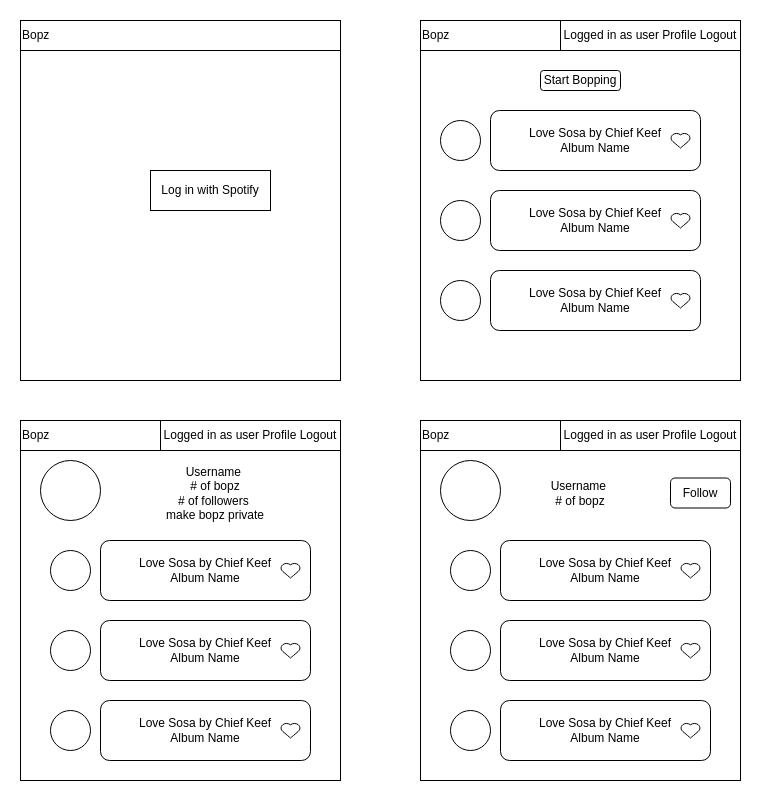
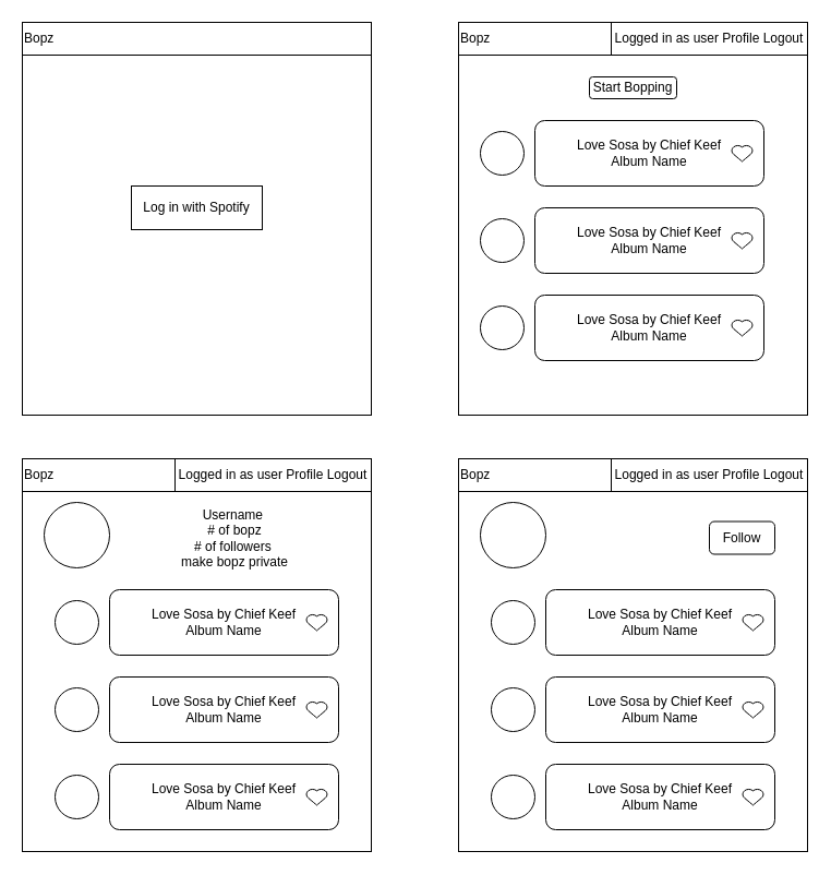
- <mxCell id="5" value="Log in with Spotify" style="rounded=0;whiteSpace=wrap;html=1;fillColor=#FFFFFF;" vertex="1" parent="1"><mxGeometry x="150" y="170" width="120" height="40" as="geometry" /></mxCell>
+ <mxCell id="5" value="Log in with Spotify" style="rounded=0;whiteSpace=wrap;html=1;fillColor=#FFFFFF;" vertex="1" parent="1"><mxGeometry x="120" y="170" width="120" height="40" as="geometry" /></mxCell>
- <mxCell id="36" value="Username&amp;nbsp;&lt;br&gt;# of bopz" style="rounded=0;whiteSpace=wrap;html=1;fillColor=none;strokeColor=none;" vertex="1" parent="1"><mxGeometry x="520" y="465" width="120" height="55" as="geometry" /></mxCell>
- <mxCell id="46" value="Follow" style="rounded=1;whiteSpace=wrap;html=1;fillColor=none;" vertex="1" parent="1"><mxGeometry x="670" y="477.5" width="60" height="30" as="geometry" /></mxCell>
+ <mxCell id="46" value="Follow" style="rounded=1;whiteSpace=wrap;html=1;fillColor=none;" vertex="1" parent="1"><mxGeometry x="650" y="477.5" width="60" height="30" as="geometry" /></mxCell>
